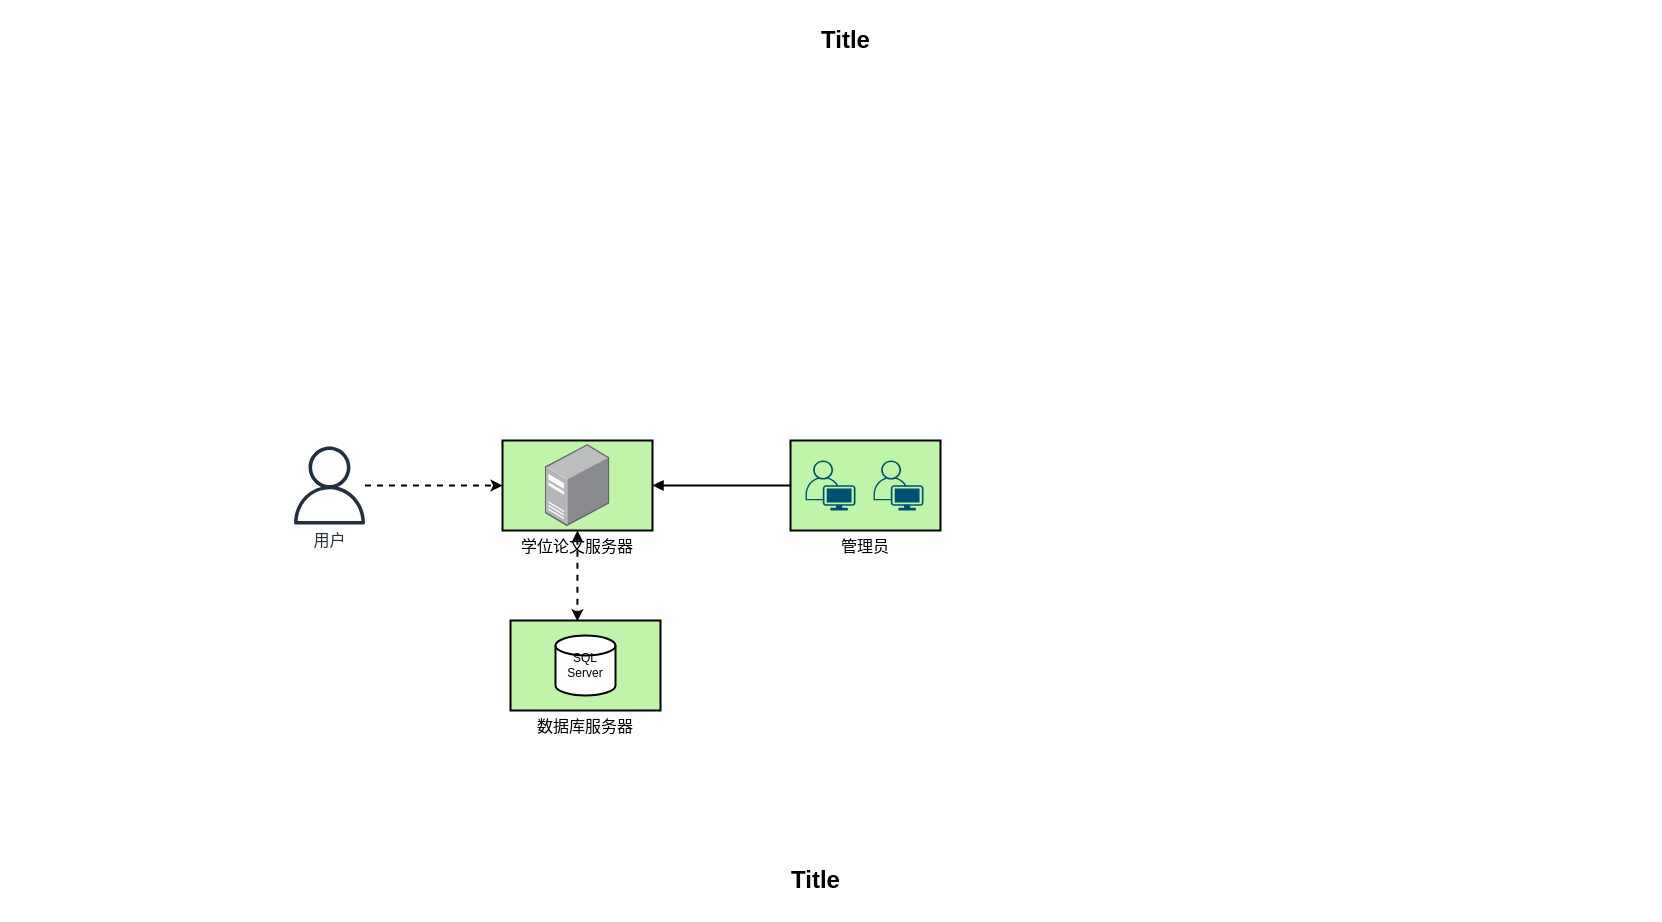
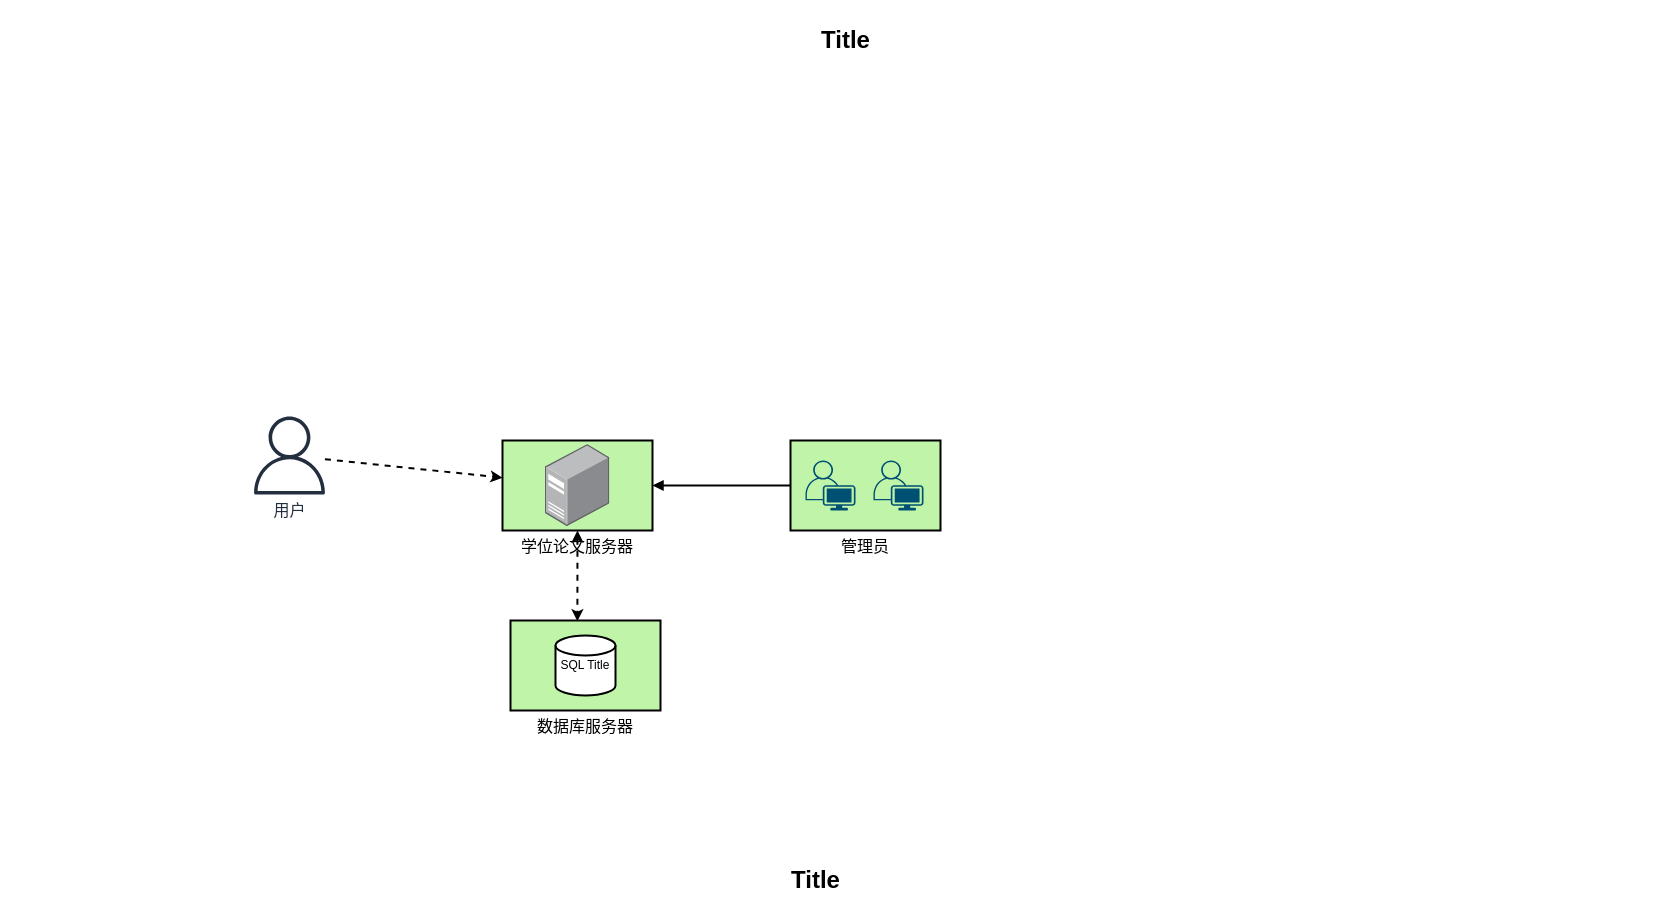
- <mxCell id="2" value="&lt;font style=&quot;font-size: 16px&quot;&gt;用户&lt;/font&gt;" style="outlineConnect=0;fontColor=#232F3E;gradientColor=none;fillColor=#232F3E;strokeColor=none;dashed=0;verticalLabelPosition=bottom;verticalAlign=top;align=center;html=1;fontSize=12;fontStyle=0;aspect=fixed;pointerEvents=1;shape=mxgraph.aws4.user;" parent="1" vertex="1"><mxGeometry x="290" y="446" width="78" height="78" as="geometry" /></mxCell>
+ <mxCell id="2" value="&lt;font style=&quot;font-size: 16px&quot;&gt;用户&lt;/font&gt;" style="outlineConnect=0;fontColor=#232F3E;gradientColor=none;fillColor=#232F3E;strokeColor=none;dashed=0;verticalLabelPosition=bottom;verticalAlign=top;align=center;html=1;fontSize=12;fontStyle=0;aspect=fixed;pointerEvents=1;shape=mxgraph.aws4.user;" parent="1" vertex="1"><mxGeometry x="250" y="416" width="78" height="78" as="geometry" /></mxCell>
- <mxCell id="7" value="SQL Server" style="strokeWidth=2;html=1;shape=mxgraph.flowchart.database;whiteSpace=wrap;" parent="5" vertex="1"><mxGeometry x="45" y="15" width="60" height="60" as="geometry" /></mxCell>
+ <mxCell id="7" value="SQL Title" style="strokeWidth=2;html=1;shape=mxgraph.flowchart.database;whiteSpace=wrap;" parent="5" vertex="1"><mxGeometry x="45" y="15" width="60" height="60" as="geometry" /></mxCell>
